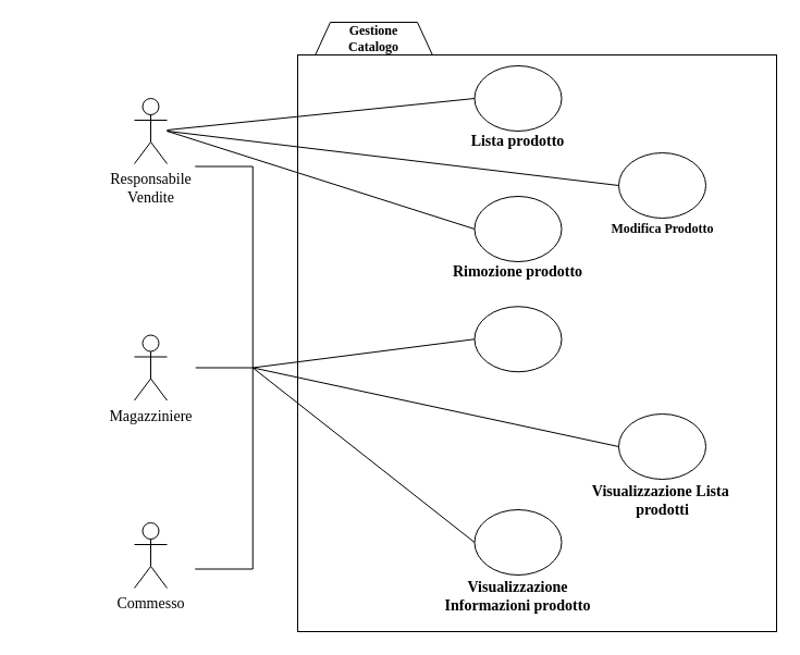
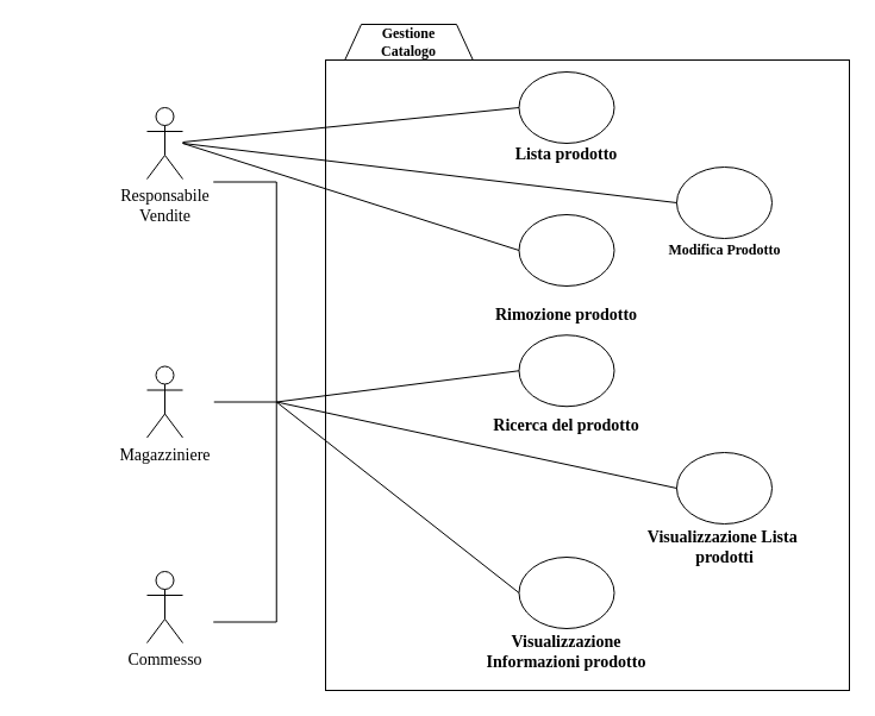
- <mxCell id="18" value="&lt;font face=&quot;Times New Roman&quot;&gt;&lt;span style=&quot;font-size: 14px&quot;&gt;&lt;b&gt;Rimozione prodotto&lt;/b&gt;&lt;/span&gt;&lt;/font&gt;" style="text;html=1;strokeColor=none;fillColor=none;align=center;verticalAlign=middle;whiteSpace=wrap;rounded=0;" parent="1" vertex="1"><mxGeometry x="403" y="240" width="145" height="20" as="geometry" /></mxCell>
+ <mxCell id="18" value="&lt;font face=&quot;Times New Roman&quot;&gt;&lt;span style=&quot;font-size: 14px&quot;&gt;&lt;b&gt;Rimozione prodotto&lt;/b&gt;&lt;/span&gt;&lt;/font&gt;" style="text;html=1;strokeColor=none;fillColor=none;align=center;verticalAlign=middle;whiteSpace=wrap;rounded=0;" parent="1" vertex="1"><mxGeometry x="403" y="255" width="145" height="20" as="geometry" /></mxCell>
+ <mxCell id="9" value="&lt;div&gt;&lt;font face=&quot;Times New Roman&quot;&gt;&lt;span style=&quot;font-size: 14px&quot;&gt;&lt;b&gt;Ricerca del prodotto&lt;/b&gt;&lt;/span&gt;&lt;/font&gt;&lt;/div&gt;" style="text;html=1;strokeColor=none;fillColor=none;align=center;verticalAlign=middle;whiteSpace=wrap;rounded=0;" parent="1" vertex="1"><mxGeometry x="403" y="347.5" width="145" height="20" as="geometry" /></mxCell>
